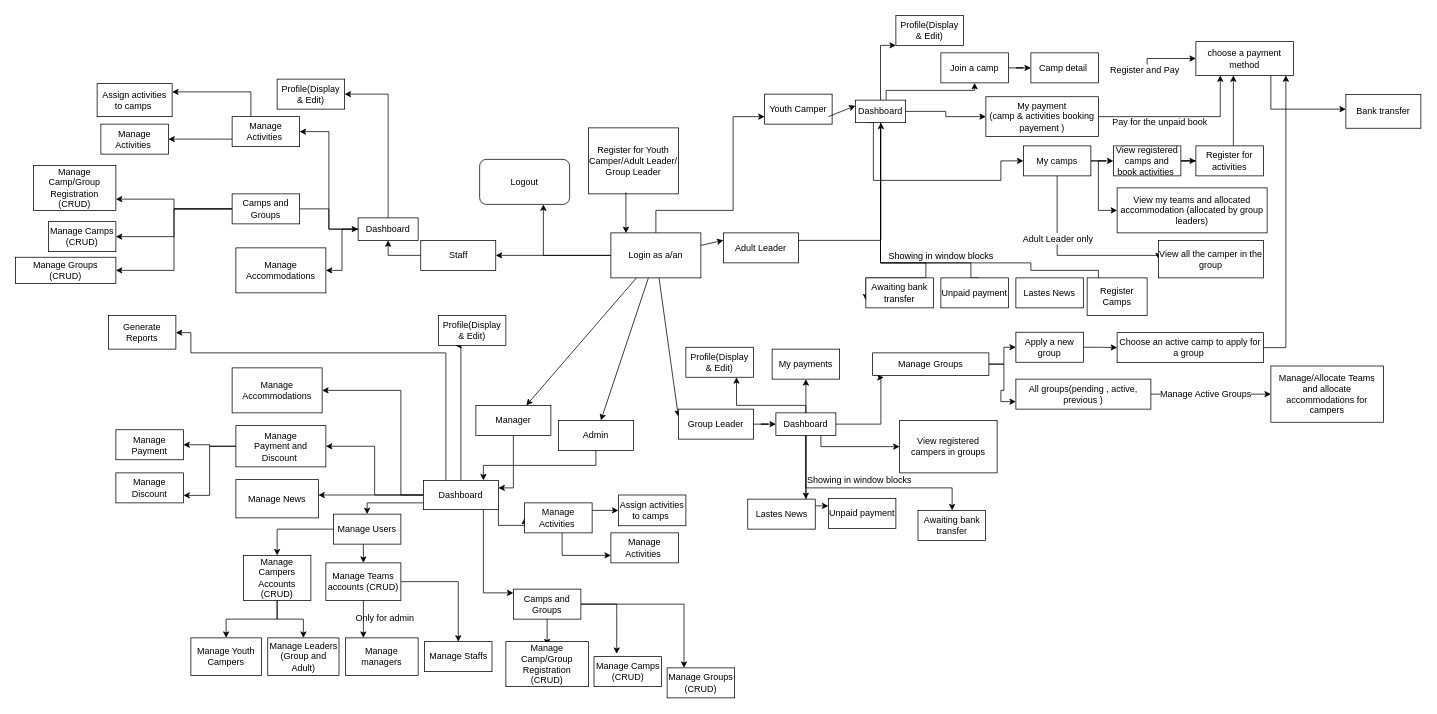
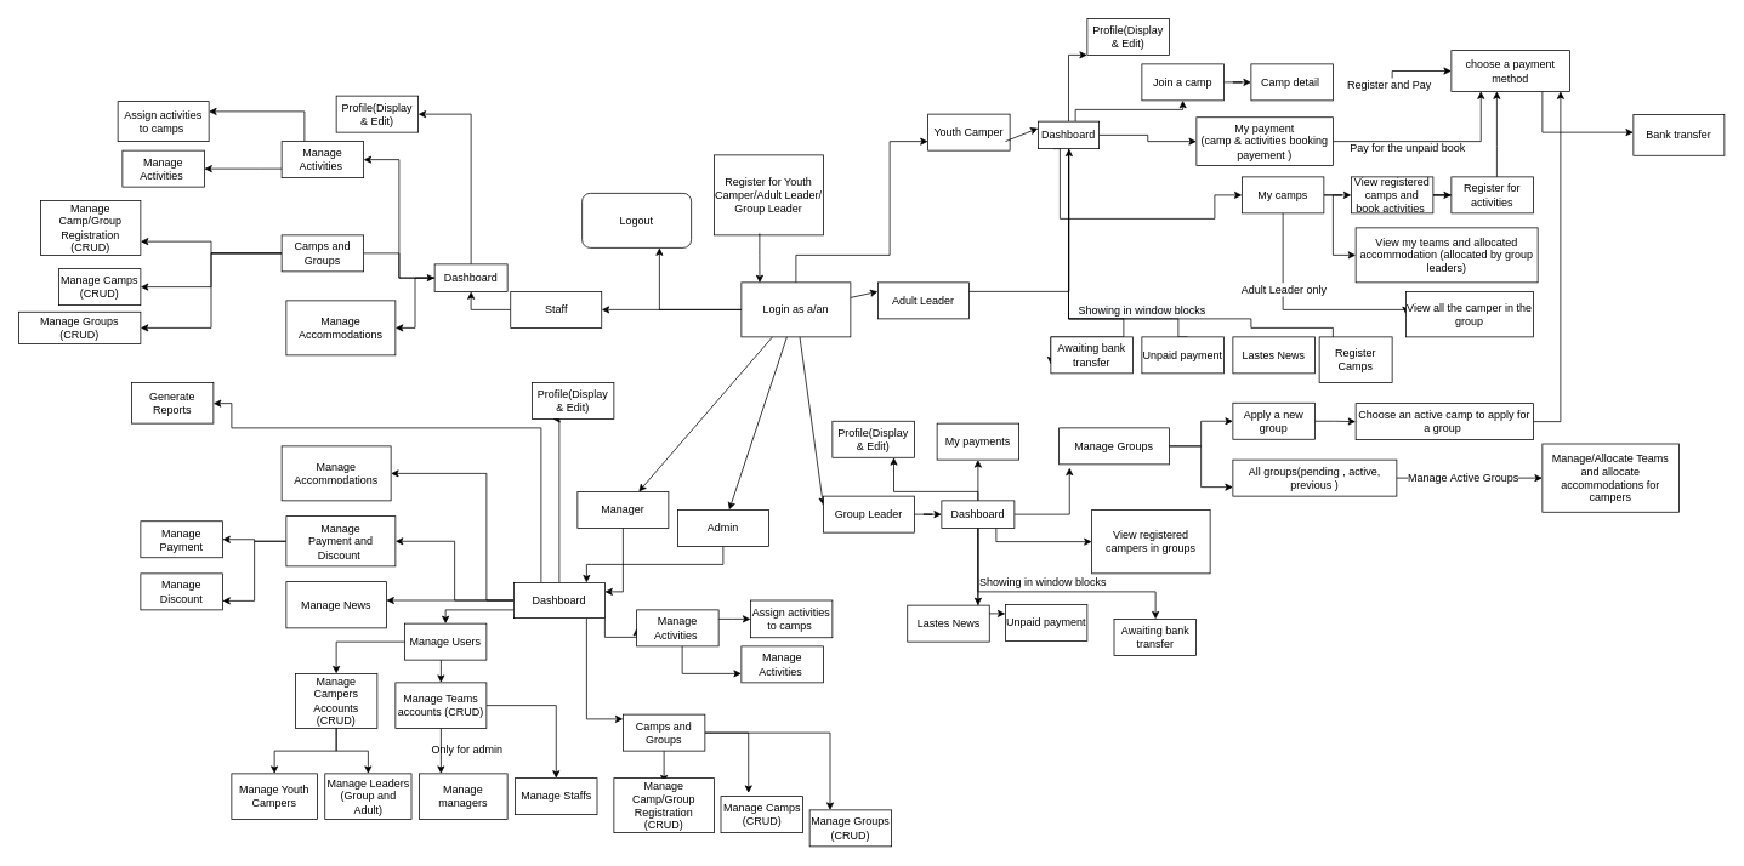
- <mxCell id="84" value="Manage Groups" style="rounded=0;whiteSpace=wrap;html=1;" parent="1" vertex="1"><mxGeometry x="1163" y="470" width="155" height="30" as="geometry" /></mxCell>
+ <mxCell id="84" value="Manage Groups" style="rounded=0;whiteSpace=wrap;html=1;" parent="1" vertex="1"><mxGeometry x="1163" y="470" width="121" height="40" as="geometry" /></mxCell>
